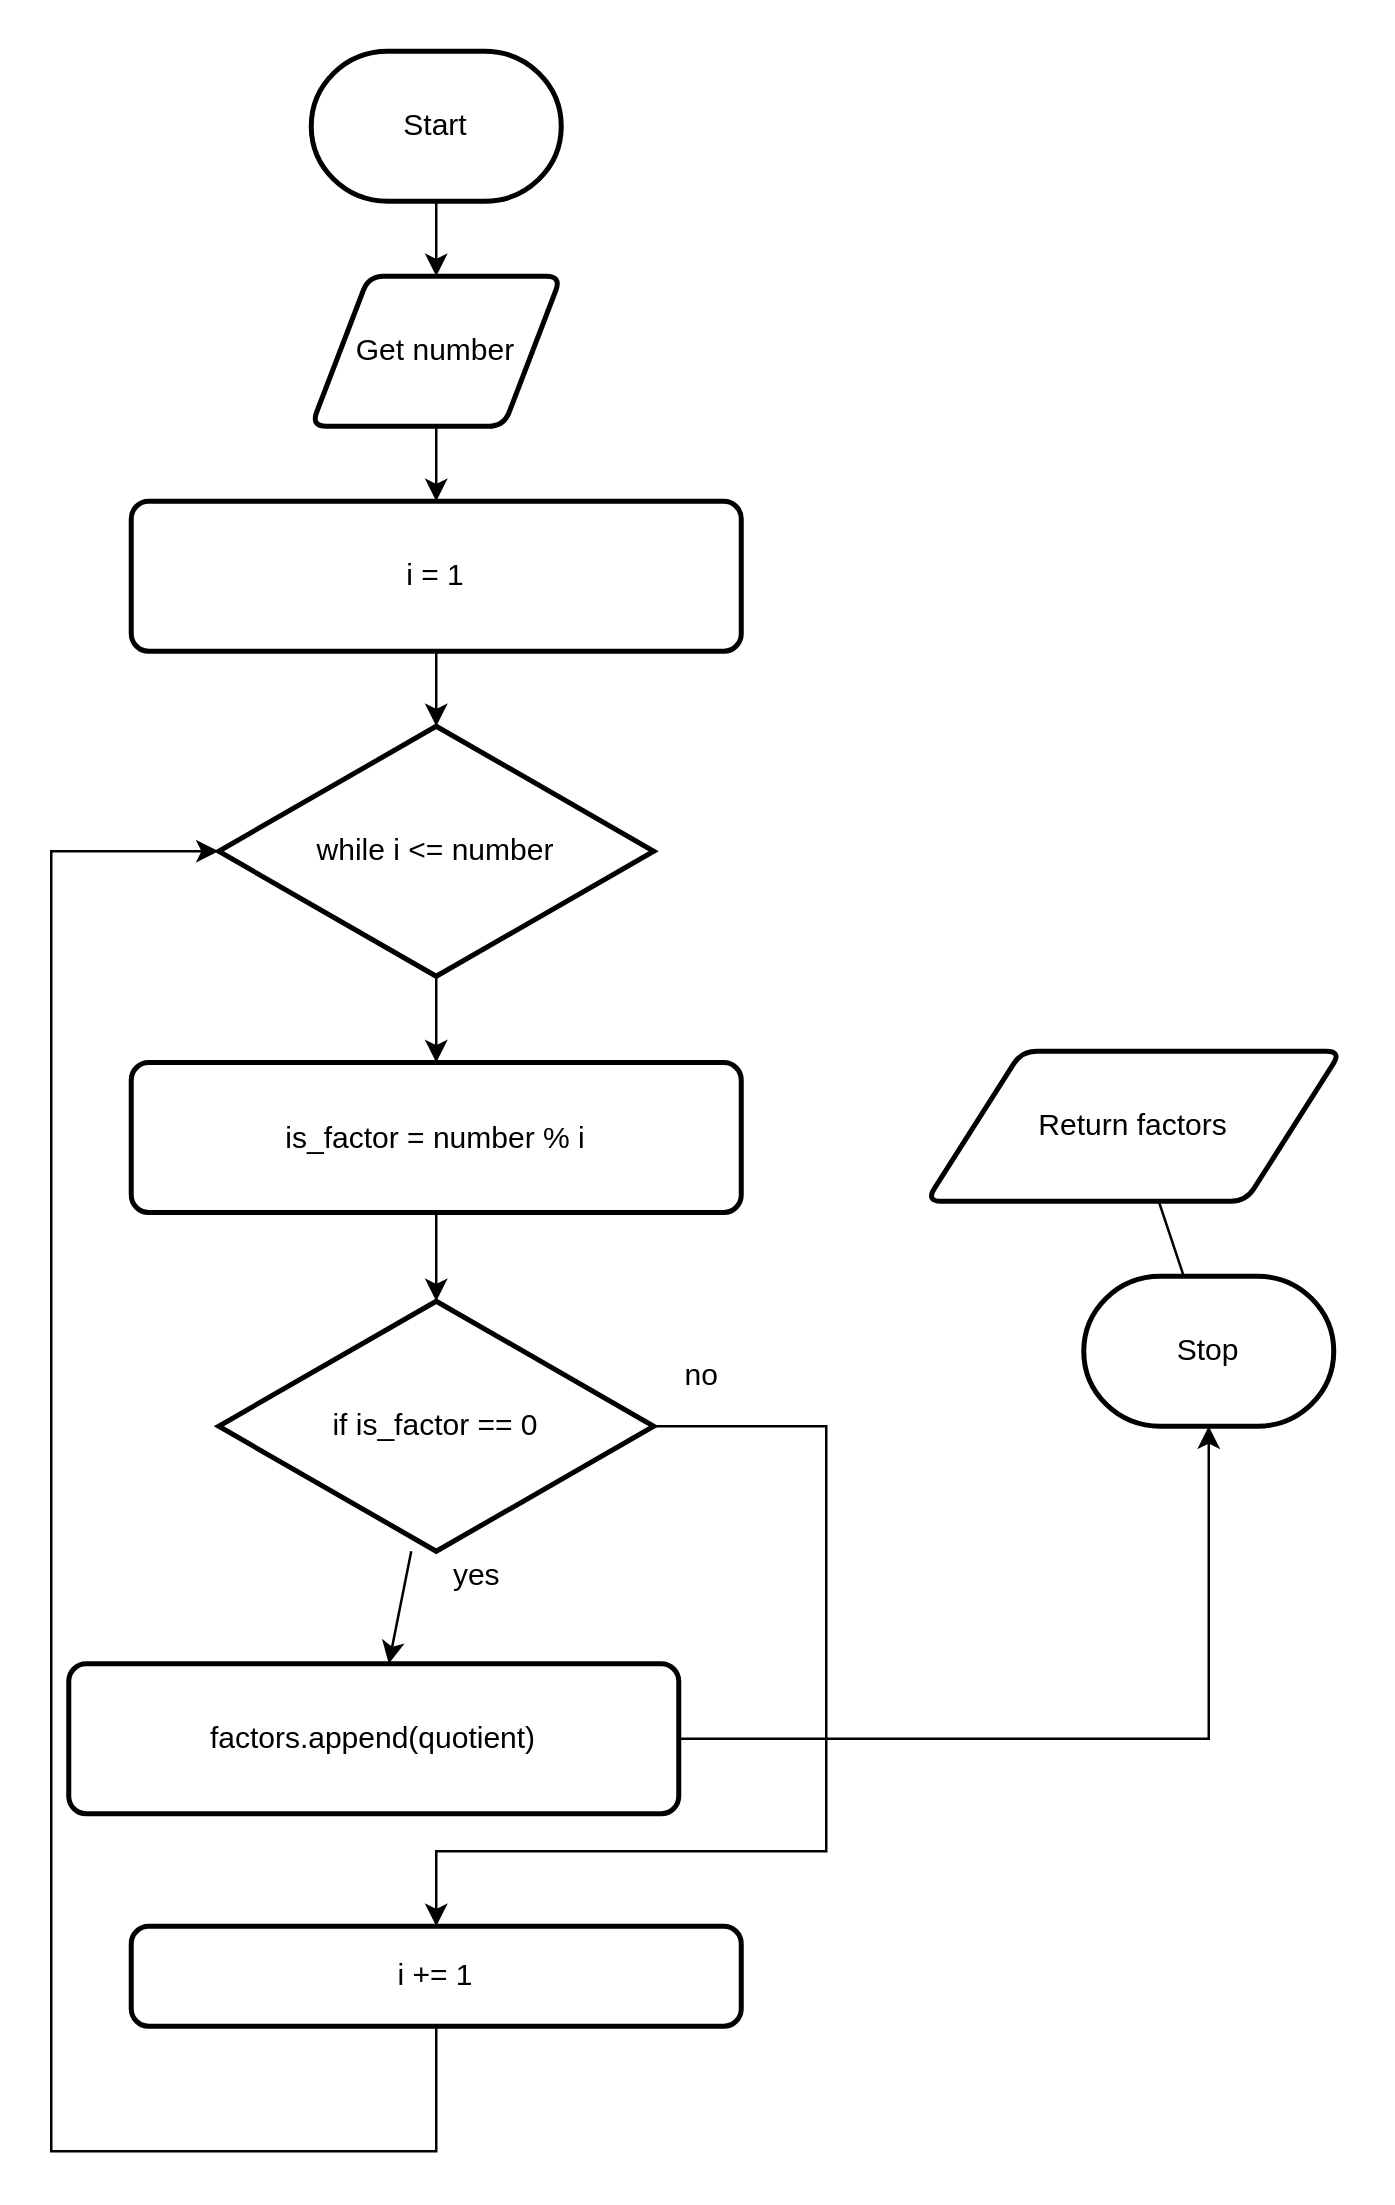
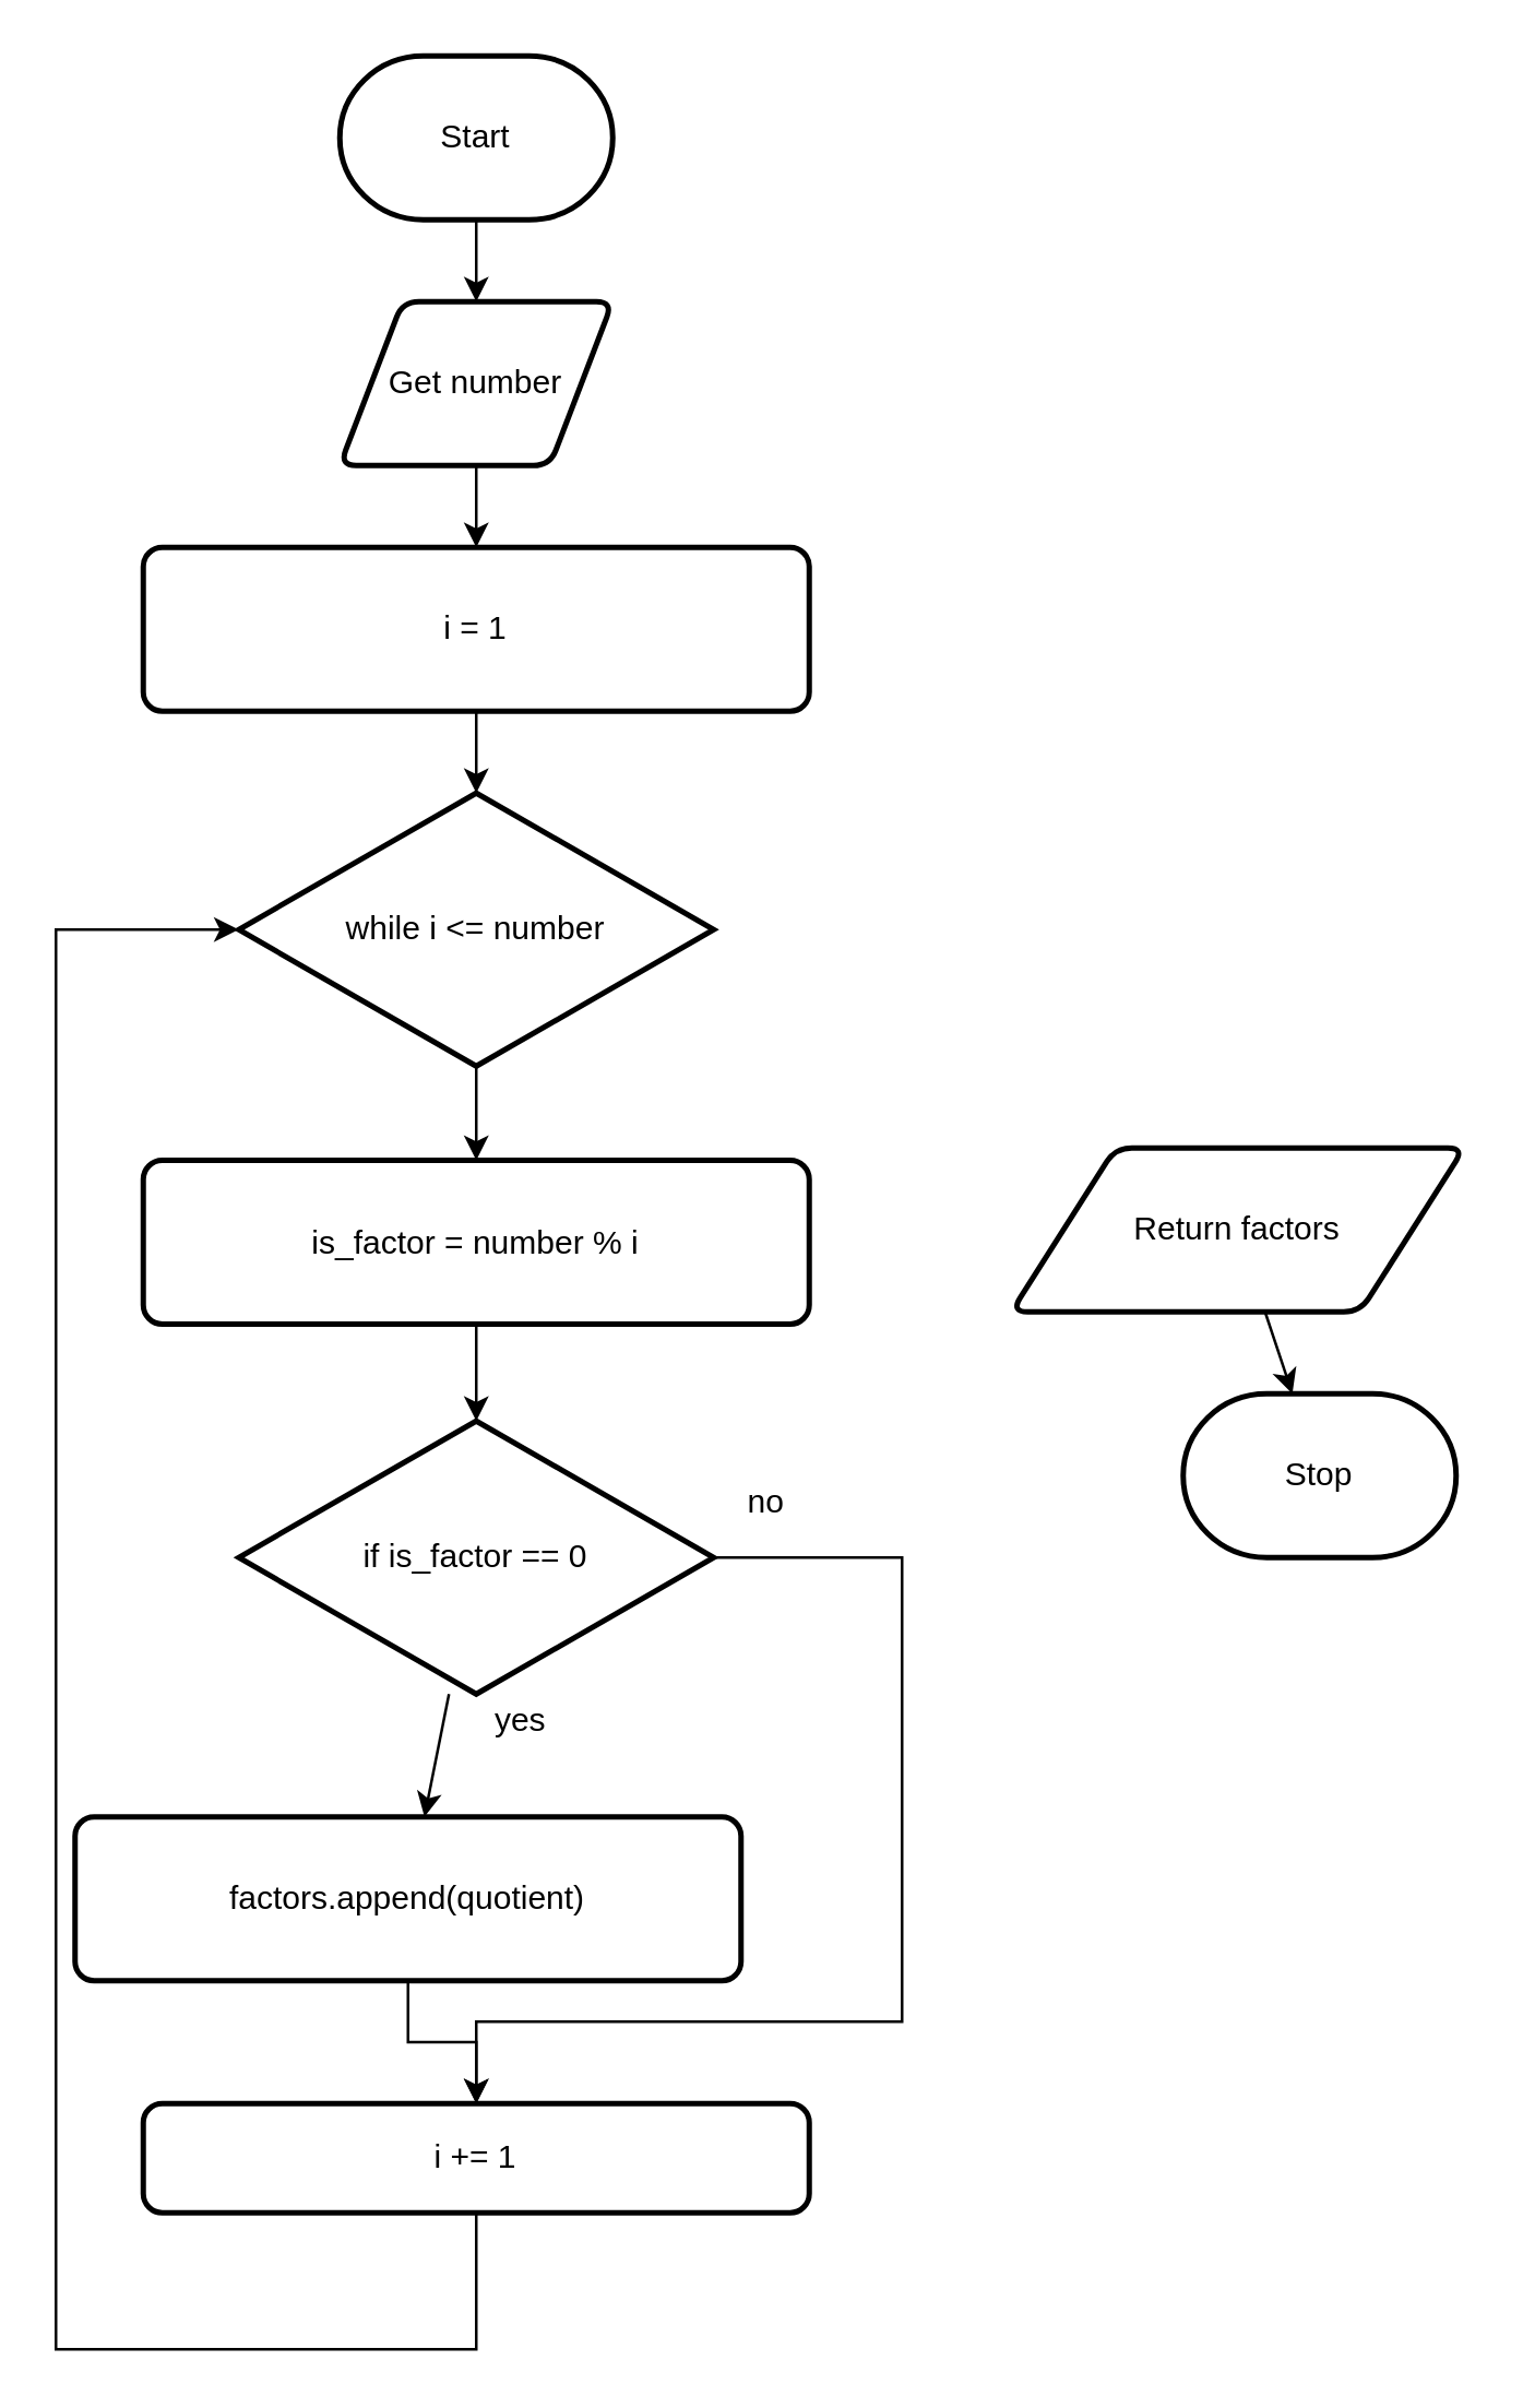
- <mxCell id="6" value="" style="edgeStyle=none;html=1;endArrow=none;" parent="1" source="7" target="8" edge="1"><mxGeometry relative="1" as="geometry" /></mxCell>
+ <mxCell id="6" value="" style="edgeStyle=none;html=1;" parent="1" source="7" target="8" edge="1"><mxGeometry relative="1" as="geometry" /></mxCell>
- <mxCell id="16" style="edgeStyle=orthogonalEdgeStyle;rounded=0;html=1;" edge="1" parent="1" source="17" target="8"><mxGeometry relative="1" as="geometry" /></mxCell>
+ <mxCell id="16" style="edgeStyle=orthogonalEdgeStyle;rounded=0;html=1;entryX=0.5;entryY=0;entryDx=0;entryDy=0;" edge="1" parent="1" source="17" target="23"><mxGeometry relative="1" as="geometry" /></mxCell>
